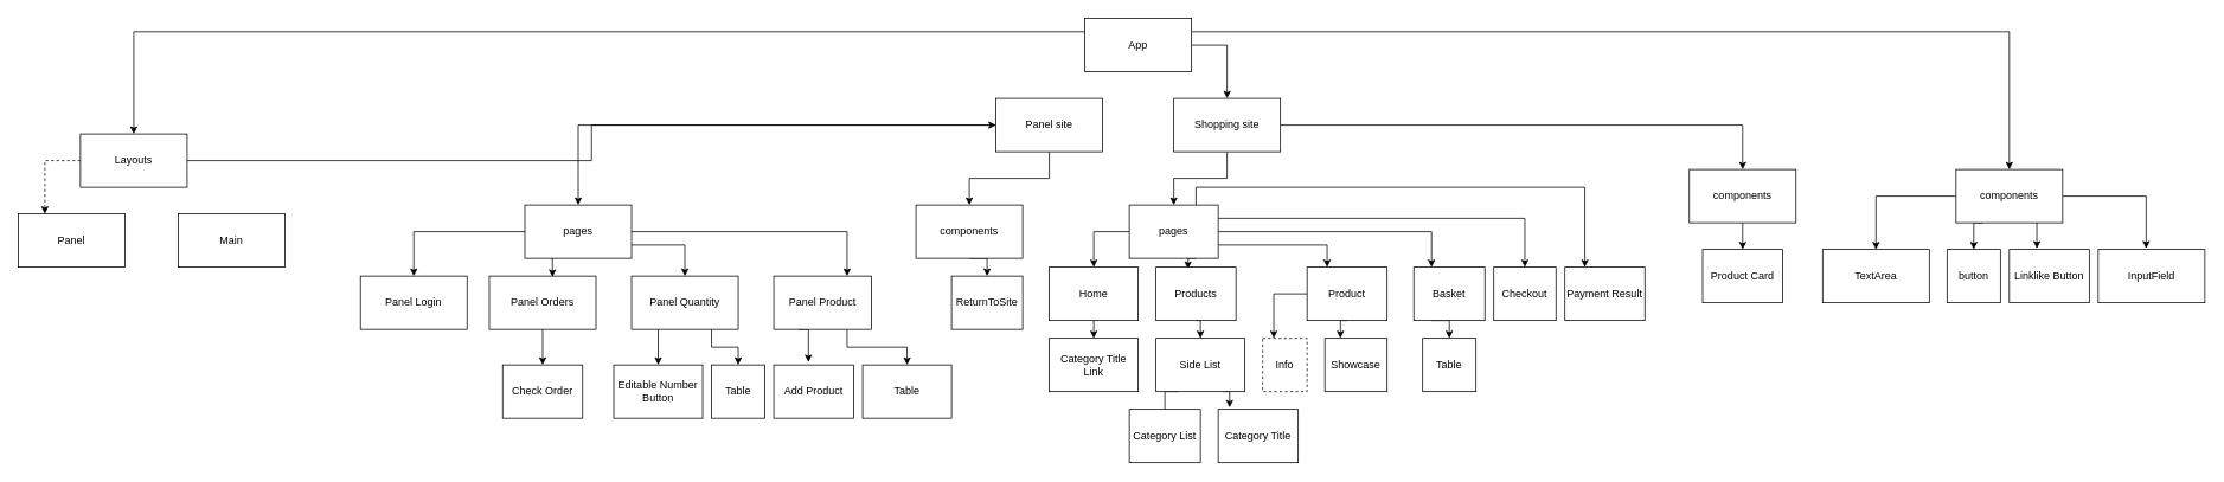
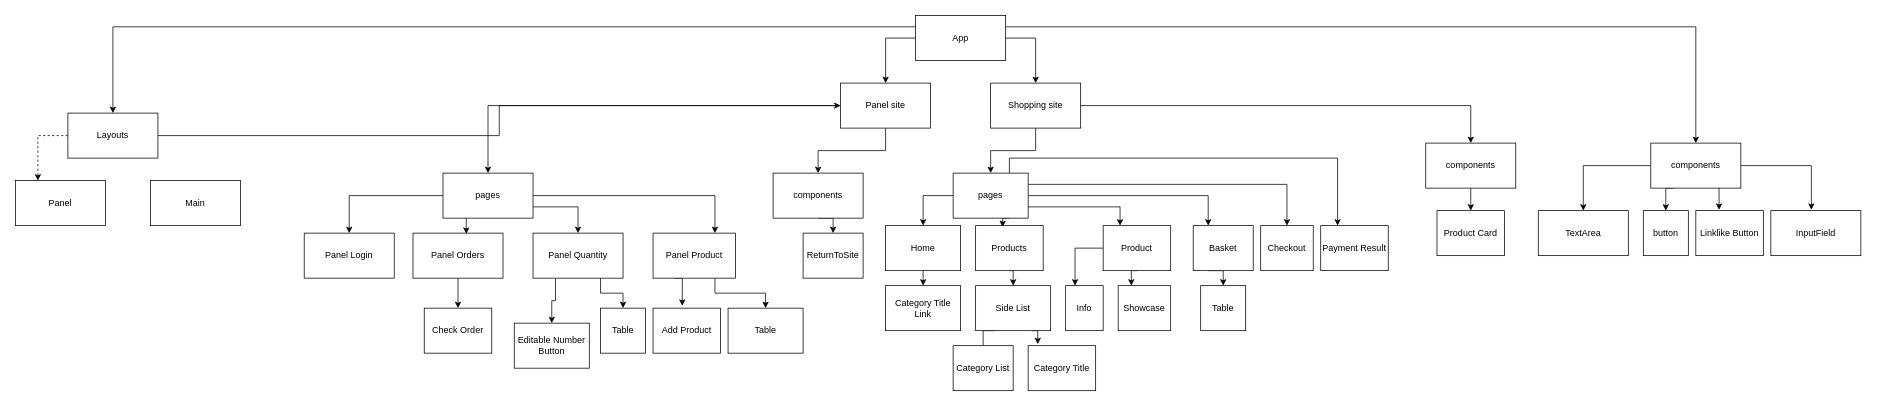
+ <mxCell id="9" style="edgeStyle=orthogonalEdgeStyle;rounded=0;orthogonalLoop=1;jettySize=auto;html=1;exitX=0;exitY=0.5;exitDx=0;exitDy=0;entryX=0.5;entryY=0;entryDx=0;entryDy=0;" edge="1" parent="1" source="12" target="7"><mxGeometry relative="1" as="geometry" /></mxCell>
- <mxCell id="53" value="Info" style="rounded=0;whiteSpace=wrap;html=1;dashed=1;" vertex="1" parent="1"><mxGeometry x="1420" y="380" width="50" height="60" as="geometry" /></mxCell>
+ <mxCell id="53" value="Info" style="rounded=0;whiteSpace=wrap;html=1;" vertex="1" parent="1"><mxGeometry x="1420" y="380" width="50" height="60" as="geometry" /></mxCell>
- <mxCell id="76" value="Editable Number Button" style="rounded=0;whiteSpace=wrap;html=1;" vertex="1" parent="1"><mxGeometry x="690" y="410" width="100" height="60" as="geometry" /></mxCell>
+ <mxCell id="76" value="Editable Number Button" style="rounded=0;whiteSpace=wrap;html=1;" vertex="1" parent="1"><mxGeometry x="685" y="430" width="100" height="60" as="geometry" /></mxCell>
